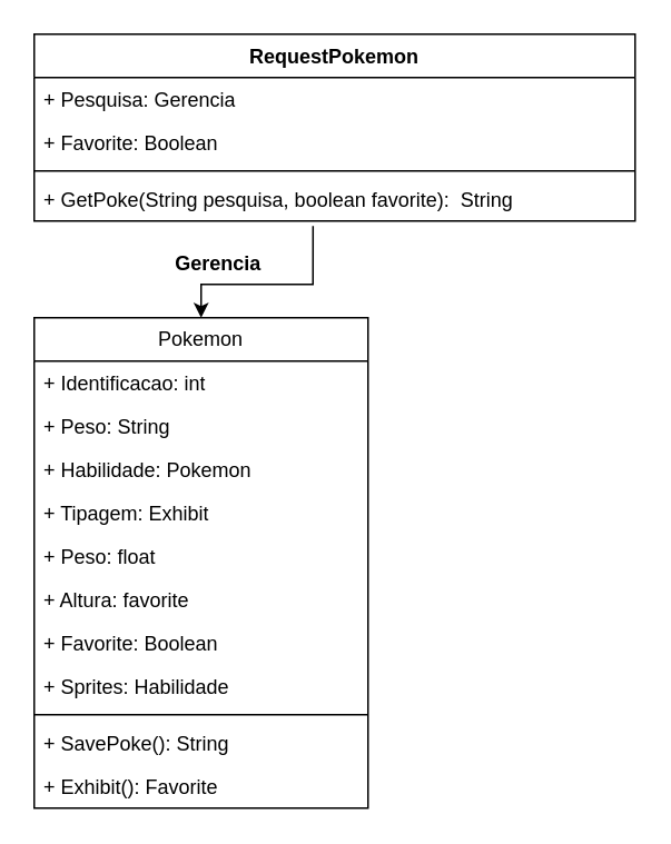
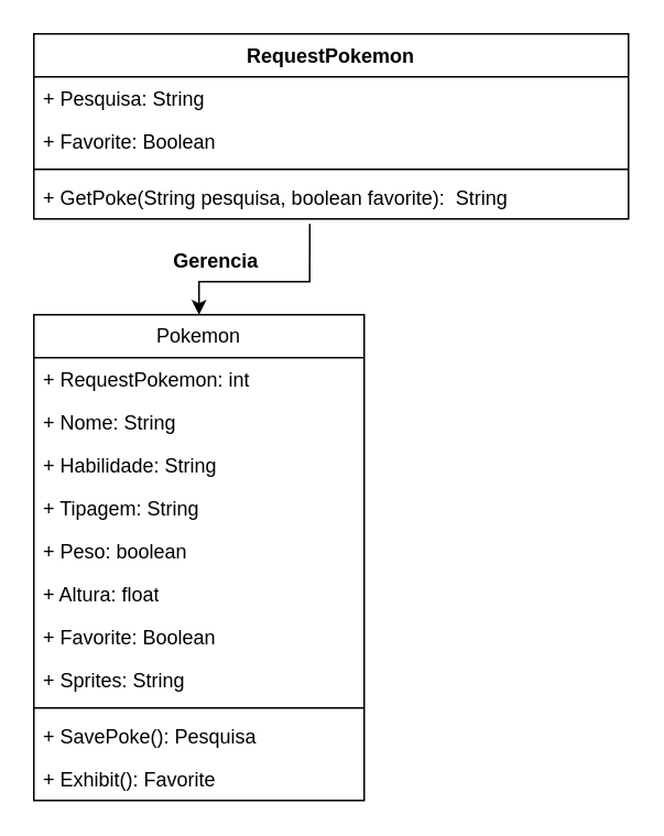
- <mxCell id="15" value="+ Pesquisa: Gerencia" style="text;strokeColor=none;fillColor=none;align=left;verticalAlign=top;spacingLeft=4;spacingRight=4;overflow=hidden;rotatable=0;points=[[0,0.5],[1,0.5]];portConstraint=eastwest;whiteSpace=wrap;html=1;" vertex="1" parent="14"><mxGeometry y="26" width="360" height="26" as="geometry" /></mxCell>
+ <mxCell id="15" value="+ Pesquisa: String" style="text;strokeColor=none;fillColor=none;align=left;verticalAlign=top;spacingLeft=4;spacingRight=4;overflow=hidden;rotatable=0;points=[[0,0.5],[1,0.5]];portConstraint=eastwest;whiteSpace=wrap;html=1;" vertex="1" parent="14"><mxGeometry y="26" width="360" height="26" as="geometry" /></mxCell>
- <mxCell id="3" value="+ Identificacao: int" style="text;strokeColor=none;fillColor=none;align=left;verticalAlign=top;spacingLeft=4;spacingRight=4;overflow=hidden;rotatable=0;points=[[0,0.5],[1,0.5]];portConstraint=eastwest;whiteSpace=wrap;html=1;" parent="2" vertex="1"><mxGeometry y="26" width="200" height="26" as="geometry" /></mxCell>
+ <mxCell id="3" value="+ RequestPokemon: int" style="text;strokeColor=none;fillColor=none;align=left;verticalAlign=top;spacingLeft=4;spacingRight=4;overflow=hidden;rotatable=0;points=[[0,0.5],[1,0.5]];portConstraint=eastwest;whiteSpace=wrap;html=1;" parent="2" vertex="1"><mxGeometry y="26" width="200" height="26" as="geometry" /></mxCell>
- <mxCell id="4" value="+ Peso: String" style="text;align=left;verticalAlign=top;spacingLeft=4;spacingRight=4;overflow=hidden;rotatable=0;points=[[0,0.5],[1,0.5]];portConstraint=eastwest;" parent="2" vertex="1"><mxGeometry y="52" width="200" height="26" as="geometry" /></mxCell>
+ <mxCell id="4" value="+ Nome: String" style="text;align=left;verticalAlign=top;spacingLeft=4;spacingRight=4;overflow=hidden;rotatable=0;points=[[0,0.5],[1,0.5]];portConstraint=eastwest;" parent="2" vertex="1"><mxGeometry y="52" width="200" height="26" as="geometry" /></mxCell>
- <mxCell id="5" value="+ Habilidade: Pokemon" style="text;align=left;verticalAlign=top;spacingLeft=4;spacingRight=4;overflow=hidden;rotatable=0;points=[[0,0.5],[1,0.5]];portConstraint=eastwest;rounded=0;shadow=0;html=0;" parent="2" vertex="1"><mxGeometry y="78" width="200" height="26" as="geometry" /></mxCell>
+ <mxCell id="5" value="+ Habilidade: String" style="text;align=left;verticalAlign=top;spacingLeft=4;spacingRight=4;overflow=hidden;rotatable=0;points=[[0,0.5],[1,0.5]];portConstraint=eastwest;rounded=0;shadow=0;html=0;" parent="2" vertex="1"><mxGeometry y="78" width="200" height="26" as="geometry" /></mxCell>
- <mxCell id="6" value="+ Tipagem: Exhibit" style="text;strokeColor=none;fillColor=none;align=left;verticalAlign=top;spacingLeft=4;spacingRight=4;overflow=hidden;rotatable=0;points=[[0,0.5],[1,0.5]];portConstraint=eastwest;whiteSpace=wrap;html=1;" parent="2" vertex="1"><mxGeometry y="104" width="200" height="26" as="geometry" /></mxCell>
+ <mxCell id="6" value="+ Tipagem: String" style="text;strokeColor=none;fillColor=none;align=left;verticalAlign=top;spacingLeft=4;spacingRight=4;overflow=hidden;rotatable=0;points=[[0,0.5],[1,0.5]];portConstraint=eastwest;whiteSpace=wrap;html=1;" parent="2" vertex="1"><mxGeometry y="104" width="200" height="26" as="geometry" /></mxCell>
- <mxCell id="7" value="+ Peso: float" style="text;align=left;verticalAlign=top;spacingLeft=4;spacingRight=4;overflow=hidden;rotatable=0;points=[[0,0.5],[1,0.5]];portConstraint=eastwest;rounded=0;shadow=0;html=0;" parent="2" vertex="1"><mxGeometry y="130" width="200" height="26" as="geometry" /></mxCell>
+ <mxCell id="7" value="+ Peso: boolean" style="text;align=left;verticalAlign=top;spacingLeft=4;spacingRight=4;overflow=hidden;rotatable=0;points=[[0,0.5],[1,0.5]];portConstraint=eastwest;rounded=0;shadow=0;html=0;" parent="2" vertex="1"><mxGeometry y="130" width="200" height="26" as="geometry" /></mxCell>
- <mxCell id="8" value="+ Altura: favorite" style="text;strokeColor=none;fillColor=none;align=left;verticalAlign=top;spacingLeft=4;spacingRight=4;overflow=hidden;rotatable=0;points=[[0,0.5],[1,0.5]];portConstraint=eastwest;whiteSpace=wrap;html=1;" parent="2" vertex="1"><mxGeometry y="156" width="200" height="26" as="geometry" /></mxCell>
+ <mxCell id="8" value="+ Altura: float" style="text;strokeColor=none;fillColor=none;align=left;verticalAlign=top;spacingLeft=4;spacingRight=4;overflow=hidden;rotatable=0;points=[[0,0.5],[1,0.5]];portConstraint=eastwest;whiteSpace=wrap;html=1;" parent="2" vertex="1"><mxGeometry y="156" width="200" height="26" as="geometry" /></mxCell>
- <mxCell id="10" value="+ Sprites: Habilidade" style="text;strokeColor=none;fillColor=none;align=left;verticalAlign=top;spacingLeft=4;spacingRight=4;overflow=hidden;rotatable=0;points=[[0,0.5],[1,0.5]];portConstraint=eastwest;whiteSpace=wrap;html=1;" vertex="1" parent="2"><mxGeometry y="208" width="200" height="26" as="geometry" /></mxCell>
+ <mxCell id="10" value="+ Sprites: String" style="text;strokeColor=none;fillColor=none;align=left;verticalAlign=top;spacingLeft=4;spacingRight=4;overflow=hidden;rotatable=0;points=[[0,0.5],[1,0.5]];portConstraint=eastwest;whiteSpace=wrap;html=1;" vertex="1" parent="2"><mxGeometry y="208" width="200" height="26" as="geometry" /></mxCell>
- <mxCell id="12" value="+ SavePoke(): String" style="text;align=left;verticalAlign=top;spacingLeft=4;spacingRight=4;overflow=hidden;rotatable=0;points=[[0,0.5],[1,0.5]];portConstraint=eastwest;" parent="2" vertex="1"><mxGeometry y="242" width="200" height="26" as="geometry" /></mxCell>
+ <mxCell id="12" value="+ SavePoke(): Pesquisa" style="text;align=left;verticalAlign=top;spacingLeft=4;spacingRight=4;overflow=hidden;rotatable=0;points=[[0,0.5],[1,0.5]];portConstraint=eastwest;" parent="2" vertex="1"><mxGeometry y="242" width="200" height="26" as="geometry" /></mxCell>
